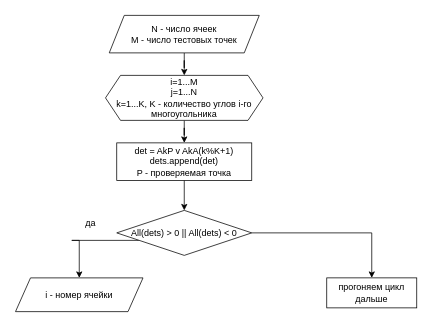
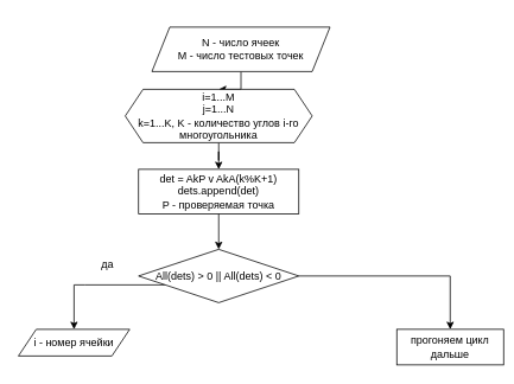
- <mxCell id="3" value="N - число ячеек&lt;div&gt;M - число тестовых точек&lt;/div&gt;" style="shape=parallelogram;perimeter=parallelogramPerimeter;whiteSpace=wrap;html=1;fixedSize=1;" parent="1" vertex="1"><mxGeometry x="145" y="20" width="200" height="50" as="geometry" /></mxCell>
+ <mxCell id="3" value="N - число ячеек&lt;div&gt;M - число тестовых точек&lt;/div&gt;" style="shape=parallelogram;perimeter=parallelogramPerimeter;whiteSpace=wrap;html=1;fixedSize=1;" parent="1" vertex="1"><mxGeometry x="170" y="30" width="200" height="50" as="geometry" /></mxCell>
- <mxCell id="13" value="прогоняем цикл дальше" style="rounded=0;whiteSpace=wrap;html=1;" parent="1" vertex="1"><mxGeometry x="435" y="370" width="120" height="40" as="geometry" /></mxCell>
+ <mxCell id="13" value="прогоняем цикл дальше" style="rounded=0;whiteSpace=wrap;html=1;" parent="1" vertex="1"><mxGeometry x="445" y="370" width="120" height="40" as="geometry" /></mxCell>
- <mxCell id="11" value="i - номер ячейки" style="shape=parallelogram;perimeter=parallelogramPerimeter;whiteSpace=wrap;html=1;fixedSize=1;" parent="1" vertex="1"><mxGeometry x="20" y="370" width="170" height="45" as="geometry" /></mxCell>
+ <mxCell id="11" value="i - номер ячейки" style="shape=parallelogram;perimeter=parallelogramPerimeter;whiteSpace=wrap;html=1;fixedSize=1;" parent="1" vertex="1"><mxGeometry x="20" y="370" width="125" height="30" as="geometry" /></mxCell>
